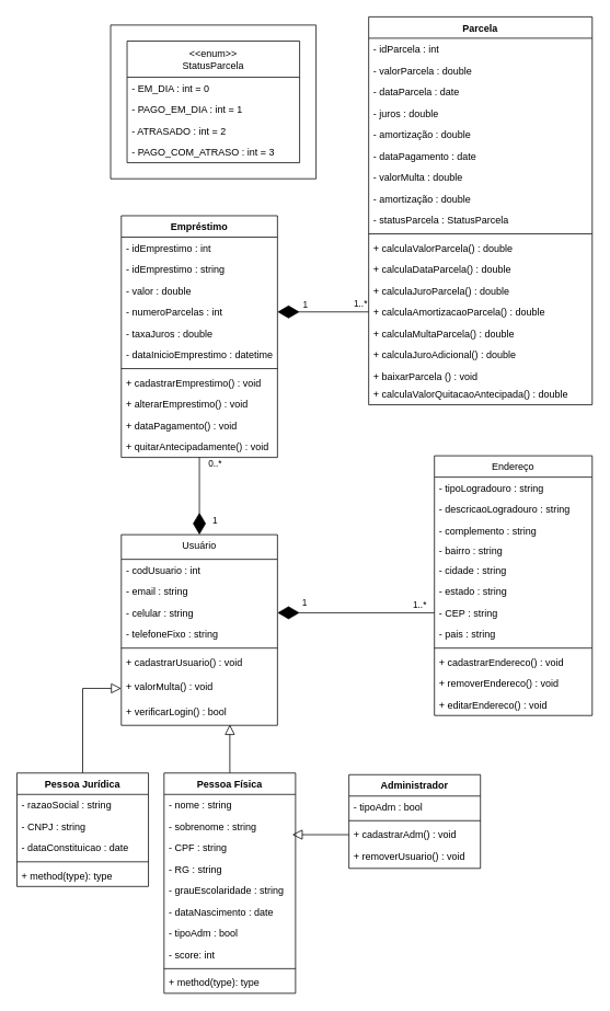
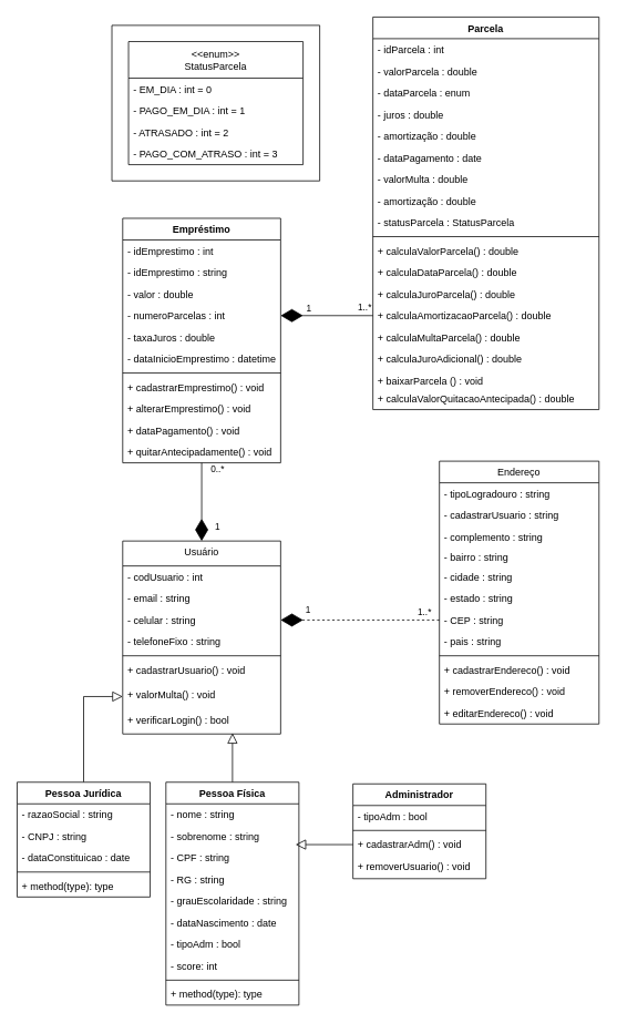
- <mxCell id="58" value="- dataParcela : date" style="text;strokeColor=none;fillColor=none;align=left;verticalAlign=top;spacingLeft=4;spacingRight=4;overflow=hidden;rotatable=0;points=[[0,0.5],[1,0.5]];portConstraint=eastwest;" parent="55" vertex="1"><mxGeometry y="78" width="272" height="26" as="geometry" /></mxCell>
+ <mxCell id="58" value="- dataParcela : enum" style="text;strokeColor=none;fillColor=none;align=left;verticalAlign=top;spacingLeft=4;spacingRight=4;overflow=hidden;rotatable=0;points=[[0,0.5],[1,0.5]];portConstraint=eastwest;" parent="55" vertex="1"><mxGeometry y="78" width="272" height="26" as="geometry" /></mxCell>
- <mxCell id="13" value="- descricaoLogradouro : string" style="text;align=left;verticalAlign=top;spacingLeft=4;spacingRight=4;overflow=hidden;rotatable=0;points=[[0,0.5],[1,0.5]];portConstraint=eastwest;" parent="11" vertex="1"><mxGeometry y="52" width="192" height="26" as="geometry" /></mxCell>
+ <mxCell id="13" value="- cadastrarUsuario : string" style="text;align=left;verticalAlign=top;spacingLeft=4;spacingRight=4;overflow=hidden;rotatable=0;points=[[0,0.5],[1,0.5]];portConstraint=eastwest;" parent="11" vertex="1"><mxGeometry y="52" width="192" height="26" as="geometry" /></mxCell>
- <mxCell id="80" value="" style="endArrow=diamondThin;endFill=1;endSize=24;html=1;rounded=0;strokeWidth=1;entryX=1;entryY=0.5;entryDx=0;entryDy=0;" parent="1" source="18" target="5" edge="1"><mxGeometry width="160" relative="1" as="geometry"><mxPoint x="340" y="790" as="sourcePoint" /><mxPoint x="500" y="790" as="targetPoint" /></mxGeometry></mxCell>
+ <mxCell id="80" value="" style="endArrow=diamondThin;endFill=1;endSize=24;html=1;rounded=0;strokeWidth=1;entryX=1;entryY=0.5;entryDx=0;entryDy=0;dashed=1;" parent="1" source="18" target="5" edge="1"><mxGeometry width="160" relative="1" as="geometry"><mxPoint x="340" y="790" as="sourcePoint" /><mxPoint x="500" y="790" as="targetPoint" /></mxGeometry></mxCell>
